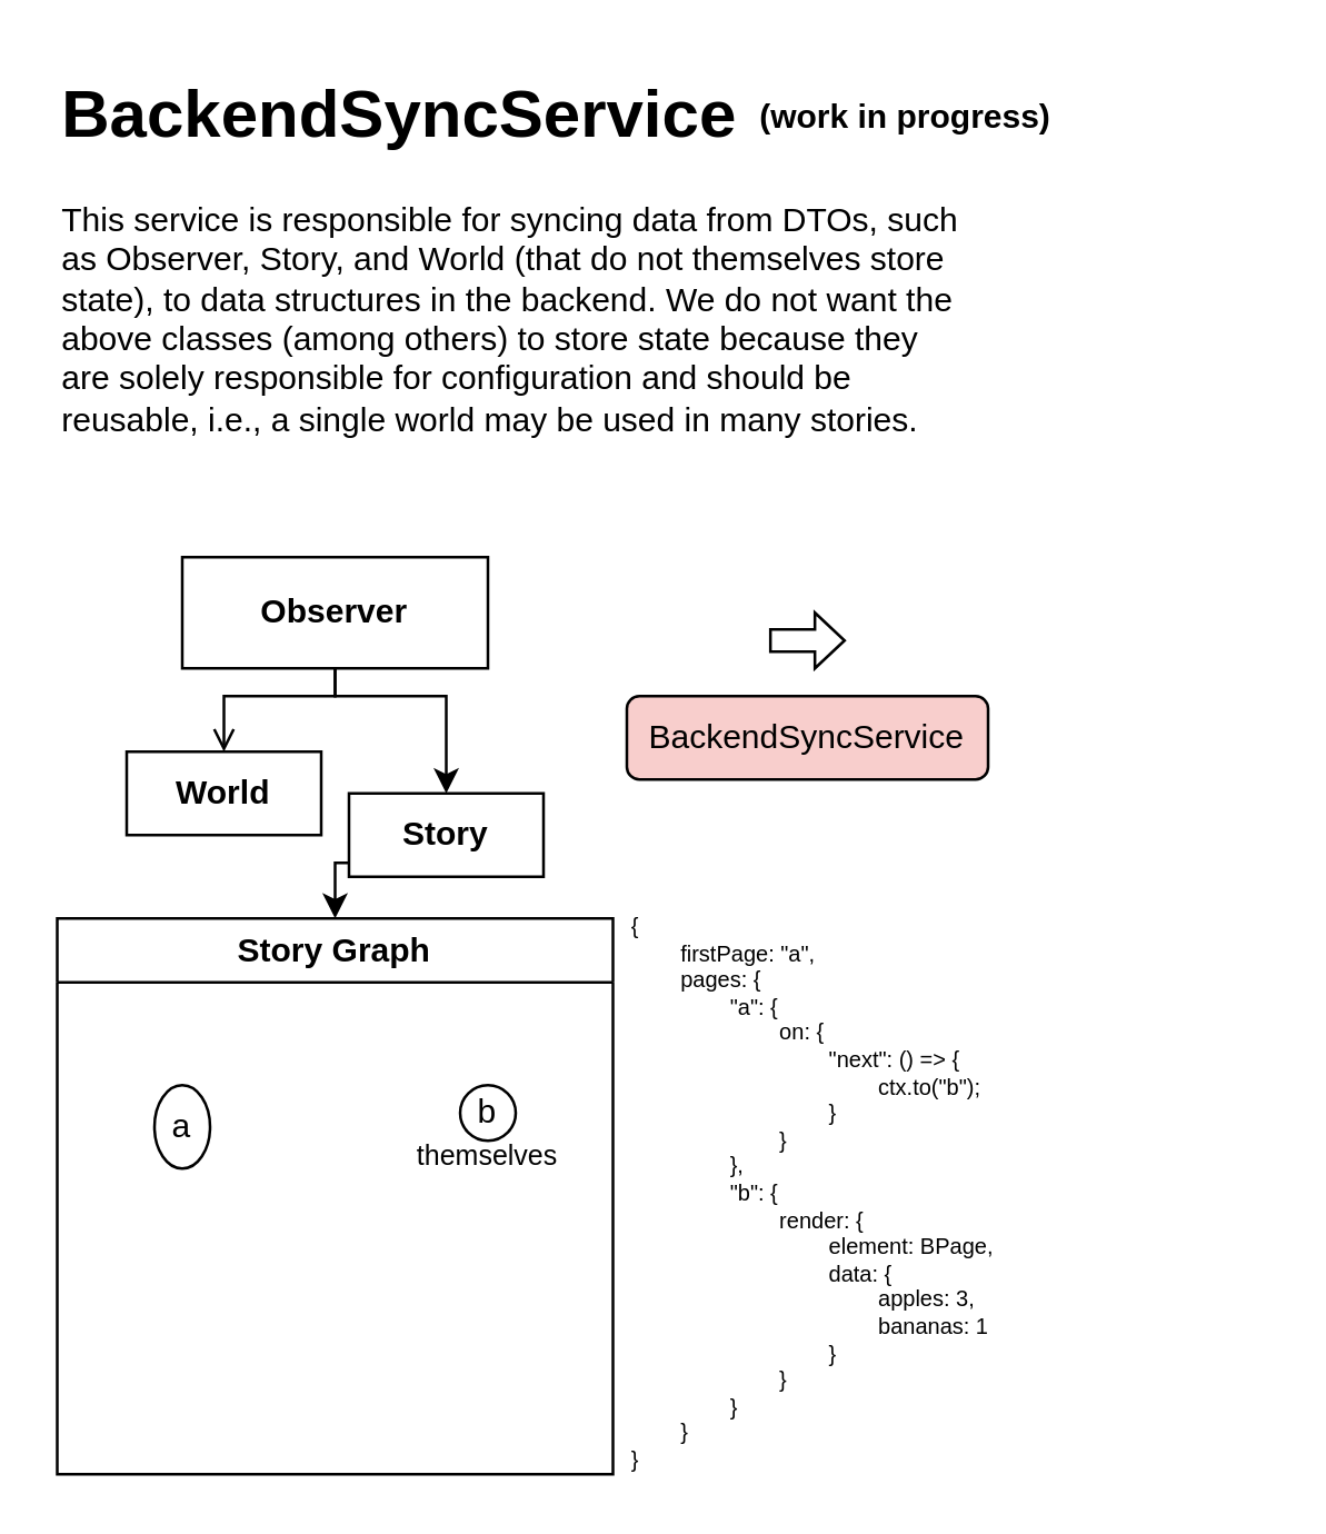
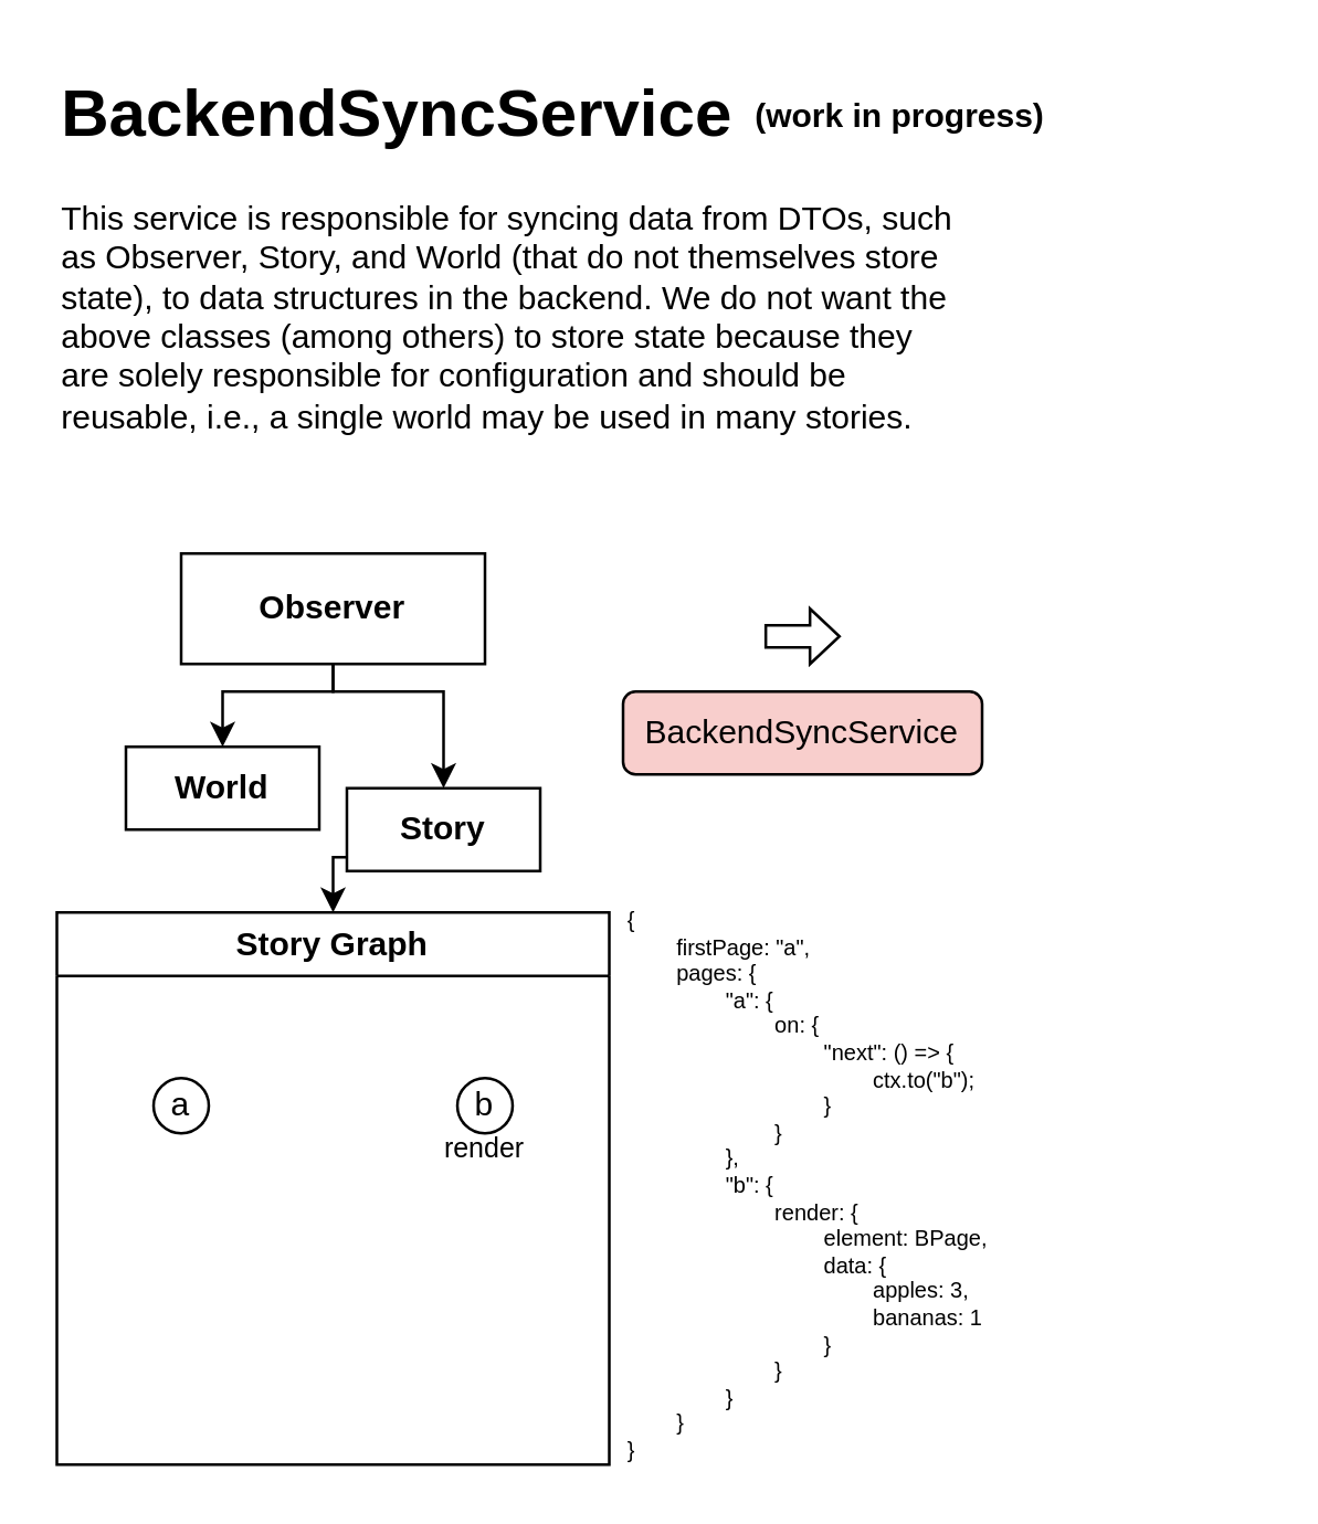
- <mxCell id="4" style="edgeStyle=orthogonalEdgeStyle;rounded=0;orthogonalLoop=1;jettySize=auto;html=1;entryX=0.5;entryY=0;entryDx=0;entryDy=0;endArrow=open;" edge="1" parent="1" source="5" target="6"><mxGeometry relative="1" as="geometry"><Array as="points"><mxPoint x="120" y="250" /><mxPoint x="80" y="250" /></Array></mxGeometry></mxCell>
+ <mxCell id="4" style="edgeStyle=orthogonalEdgeStyle;rounded=0;orthogonalLoop=1;jettySize=auto;html=1;entryX=0.5;entryY=0;entryDx=0;entryDy=0;" edge="1" parent="1" source="5" target="6"><mxGeometry relative="1" as="geometry"><Array as="points"><mxPoint x="120" y="250" /><mxPoint x="80" y="250" /></Array></mxGeometry></mxCell>
- <mxCell id="12" value="a" style="ellipse;whiteSpace=wrap;html=1;" vertex="1" parent="11"><mxGeometry x="35" y="60" width="20" height="30" as="geometry" /></mxCell>
+ <mxCell id="12" value="a" style="ellipse;whiteSpace=wrap;html=1;" vertex="1" parent="11"><mxGeometry x="35" y="60" width="20" height="20" as="geometry" /></mxCell>
- <mxCell id="14" value="&lt;font style=&quot;font-size: 10px;&quot;&gt;themselves&amp;nbsp;&lt;/font&gt;" style="text;html=1;align=center;verticalAlign=middle;resizable=0;points=[];autosize=1;strokeColor=none;fillColor=none;" vertex="1" parent="11"><mxGeometry x="126" y="70" width="60" height="30" as="geometry" /></mxCell>
+ <mxCell id="14" value="&lt;font style=&quot;font-size: 10px;&quot;&gt;render&amp;nbsp;&lt;/font&gt;" style="text;html=1;align=center;verticalAlign=middle;resizable=0;points=[];autosize=1;strokeColor=none;fillColor=none;" vertex="1" parent="11"><mxGeometry x="126" y="70" width="60" height="30" as="geometry" /></mxCell>
